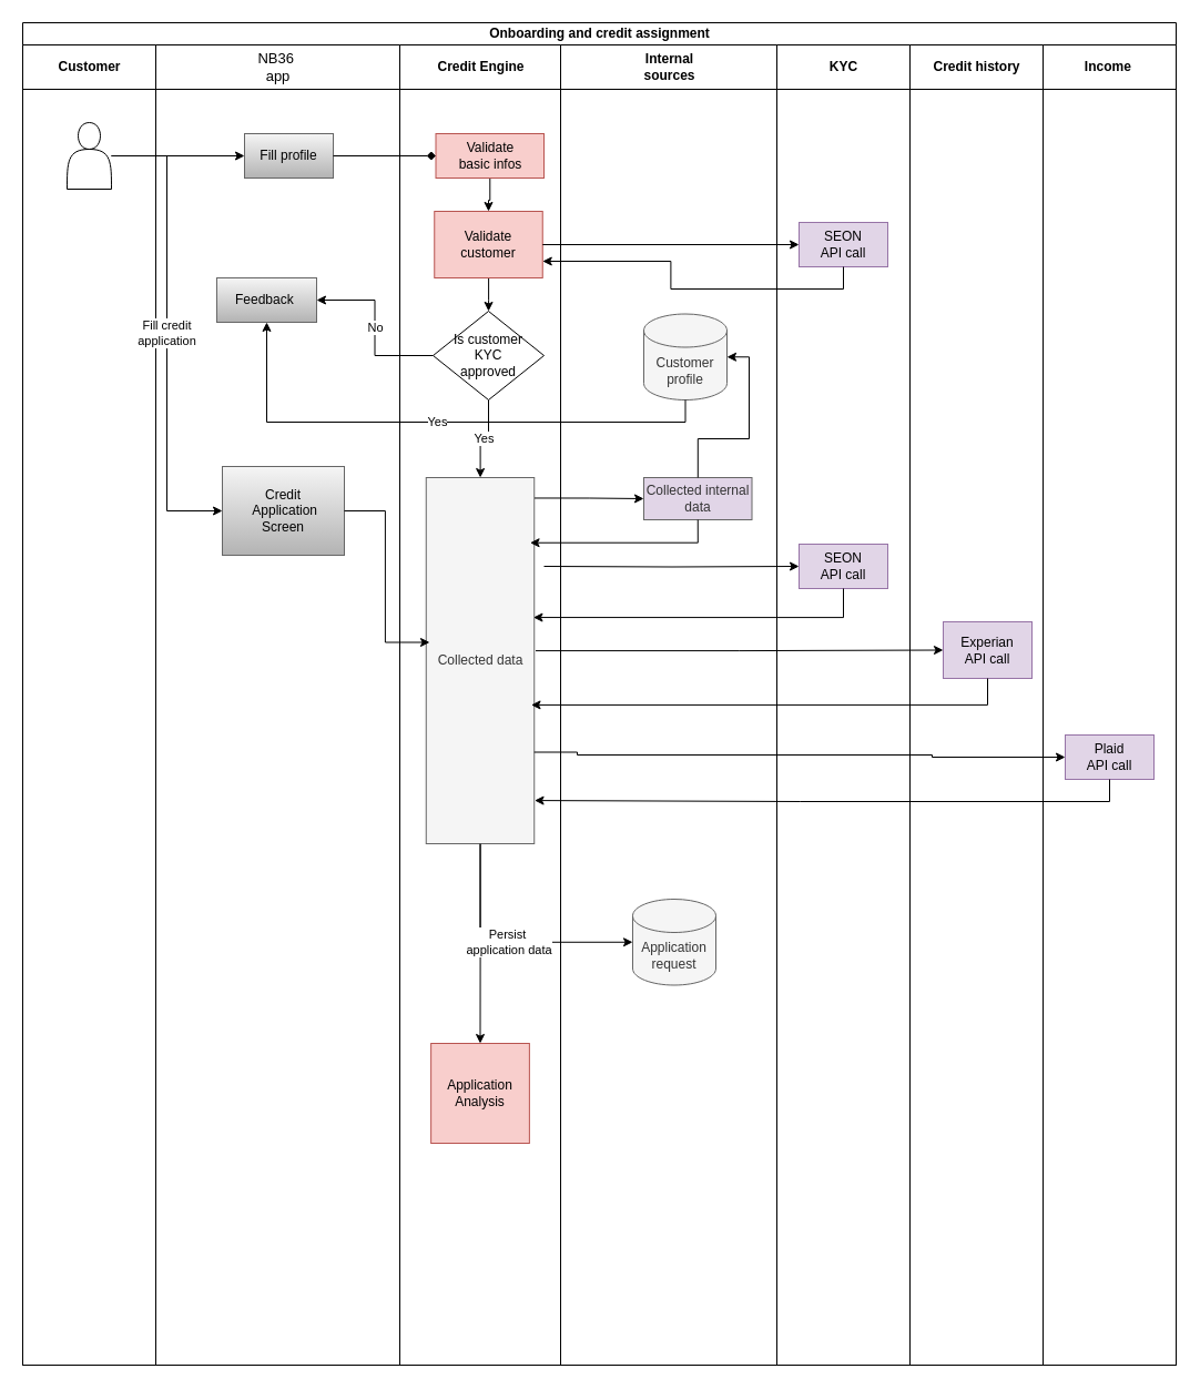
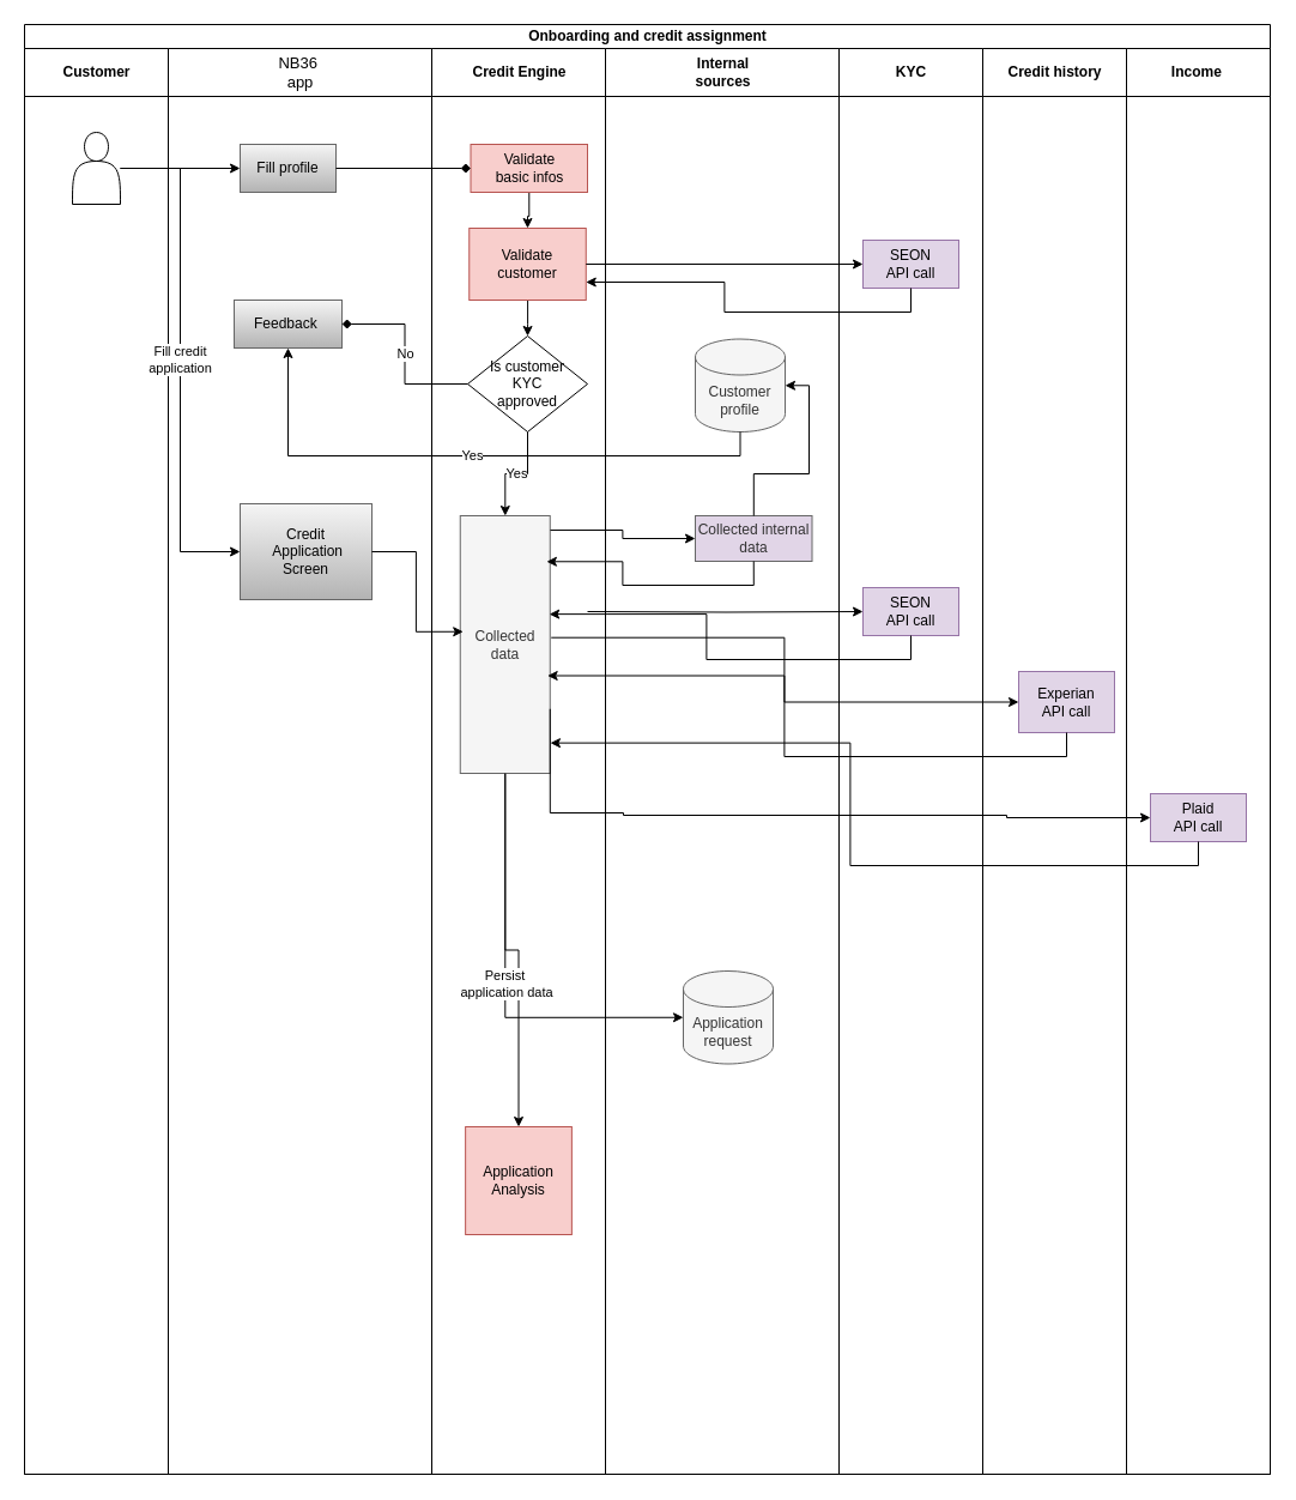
- <mxCell id="6" value="Fill profile" style="rounded=0;whiteSpace=wrap;html=1;fillColor=#f5f5f5;gradientColor=#b3b3b3;strokeColor=#666666;" vertex="1" parent="5"><mxGeometry x="80" y="80" width="80" height="40" as="geometry" /></mxCell>
+ <mxCell id="6" value="Fill profile" style="rounded=0;whiteSpace=wrap;html=1;fillColor=#f5f5f5;gradientColor=#b3b3b3;strokeColor=#666666;" vertex="1" parent="5"><mxGeometry x="60" y="80" width="80" height="40" as="geometry" /></mxCell>
- <mxCell id="35" value="No" style="edgeStyle=orthogonalEdgeStyle;rounded=0;orthogonalLoop=1;jettySize=auto;html=1;entryX=1;entryY=0.5;entryDx=0;entryDy=0;" edge="1" parent="2" source="14" target="7"><mxGeometry relative="1" as="geometry" /></mxCell>
+ <mxCell id="35" value="No" style="edgeStyle=orthogonalEdgeStyle;rounded=0;orthogonalLoop=1;jettySize=auto;html=1;entryX=1;entryY=0.5;entryDx=0;entryDy=0;endArrow=diamond;" edge="1" parent="2" source="14" target="7"><mxGeometry relative="1" as="geometry" /></mxCell>
- <mxCell id="16" value="Collected data" style="rounded=0;whiteSpace=wrap;html=1;fillColor=#f5f5f5;fontColor=#333333;strokeColor=#666666;" vertex="1" parent="9"><mxGeometry x="23.75" y="390" width="97.5" height="330" as="geometry" /></mxCell>
+ <mxCell id="16" value="Collected data" style="rounded=0;whiteSpace=wrap;html=1;fillColor=#f5f5f5;fontColor=#333333;strokeColor=#666666;" vertex="1" parent="9"><mxGeometry x="23.75" y="390" width="75" height="215" as="geometry" /></mxCell>
